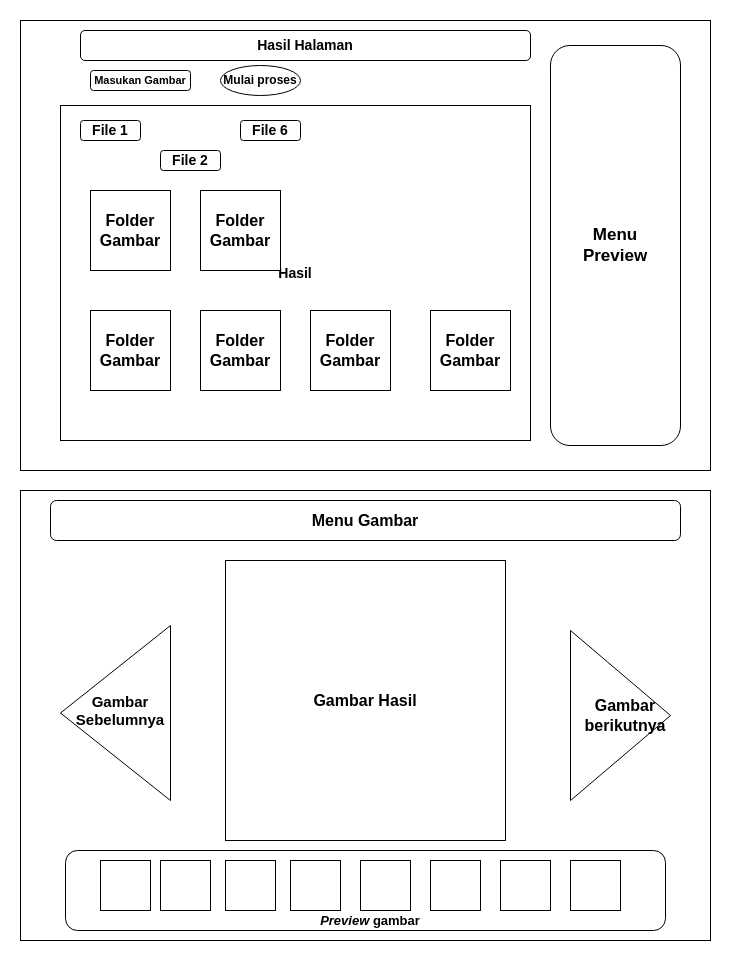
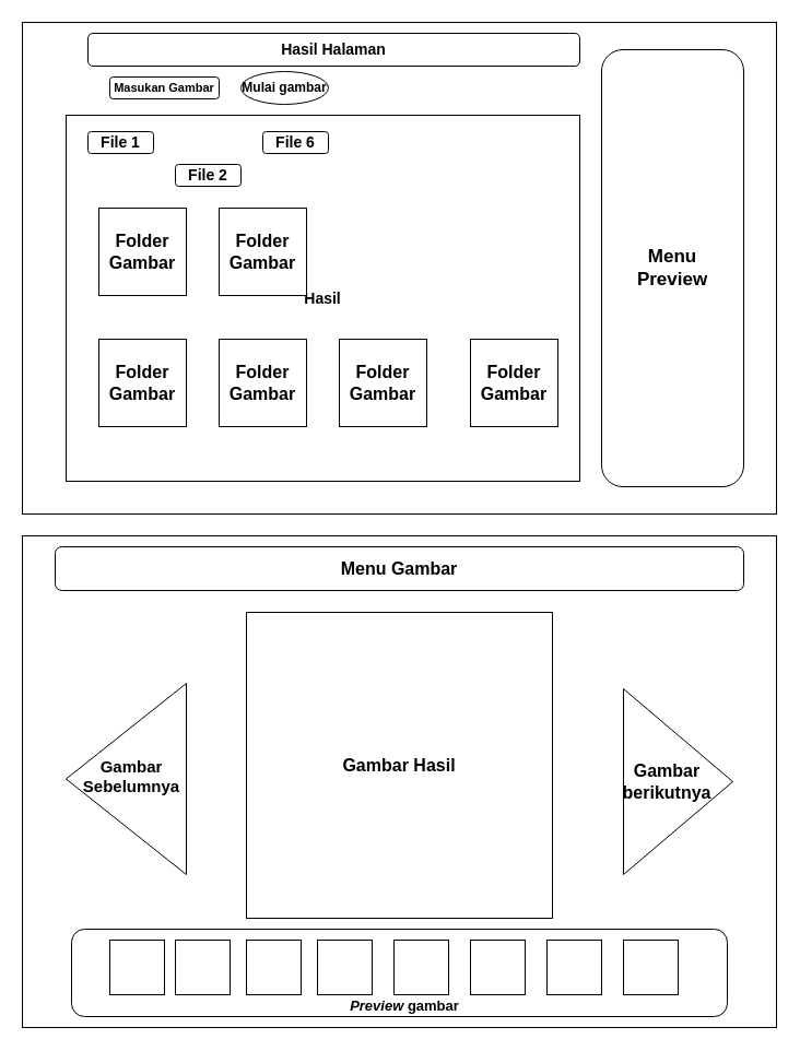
- <mxCell id="5" value="&lt;b&gt;&lt;font style=&quot;font-size: 11px&quot;&gt;Masukan Gambar&lt;/font&gt;&lt;/b&gt;" style="rounded=1;whiteSpace=wrap;html=1;" vertex="1" parent="1"><mxGeometry x="90" y="70" width="100" height="20" as="geometry" /></mxCell>
+ <mxCell id="5" value="&lt;b&gt;&lt;font style=&quot;font-size: 11px&quot;&gt;Masukan Gambar&lt;/font&gt;&lt;/b&gt;" style="rounded=1;whiteSpace=wrap;html=1;" vertex="1" parent="1"><mxGeometry x="100" y="70" width="100" height="20" as="geometry" /></mxCell>
- <mxCell id="16" value="&lt;b&gt;&lt;font style=&quot;font-size: 12px&quot;&gt;Mulai proses&lt;/font&gt;&lt;/b&gt;" style="ellipse;whiteSpace=wrap;html=1;" vertex="1" parent="1"><mxGeometry x="220" y="65" width="80" height="30" as="geometry" /></mxCell>
+ <mxCell id="16" value="&lt;b&gt;&lt;font style=&quot;font-size: 12px&quot;&gt;Mulai gambar&lt;/font&gt;&lt;/b&gt;" style="ellipse;whiteSpace=wrap;html=1;" vertex="1" parent="1"><mxGeometry x="220" y="65" width="80" height="30" as="geometry" /></mxCell>
- <mxCell id="24" value="&lt;b&gt;&lt;font style=&quot;font-size: 16px&quot;&gt;Gambar berikutnya&lt;/font&gt;&lt;/b&gt;" style="text;html=1;strokeColor=none;fillColor=none;align=center;verticalAlign=middle;whiteSpace=wrap;rounded=0;" vertex="1" parent="1"><mxGeometry x="585" y="697.5" width="80" height="35" as="geometry" /></mxCell>
+ <mxCell id="24" value="&lt;b&gt;&lt;font style=&quot;font-size: 16px&quot;&gt;Gambar berikutnya&lt;/font&gt;&lt;/b&gt;" style="text;html=1;strokeColor=none;fillColor=none;align=center;verticalAlign=middle;whiteSpace=wrap;rounded=0;" vertex="1" parent="1"><mxGeometry x="570" y="697.5" width="80" height="35" as="geometry" /></mxCell>
